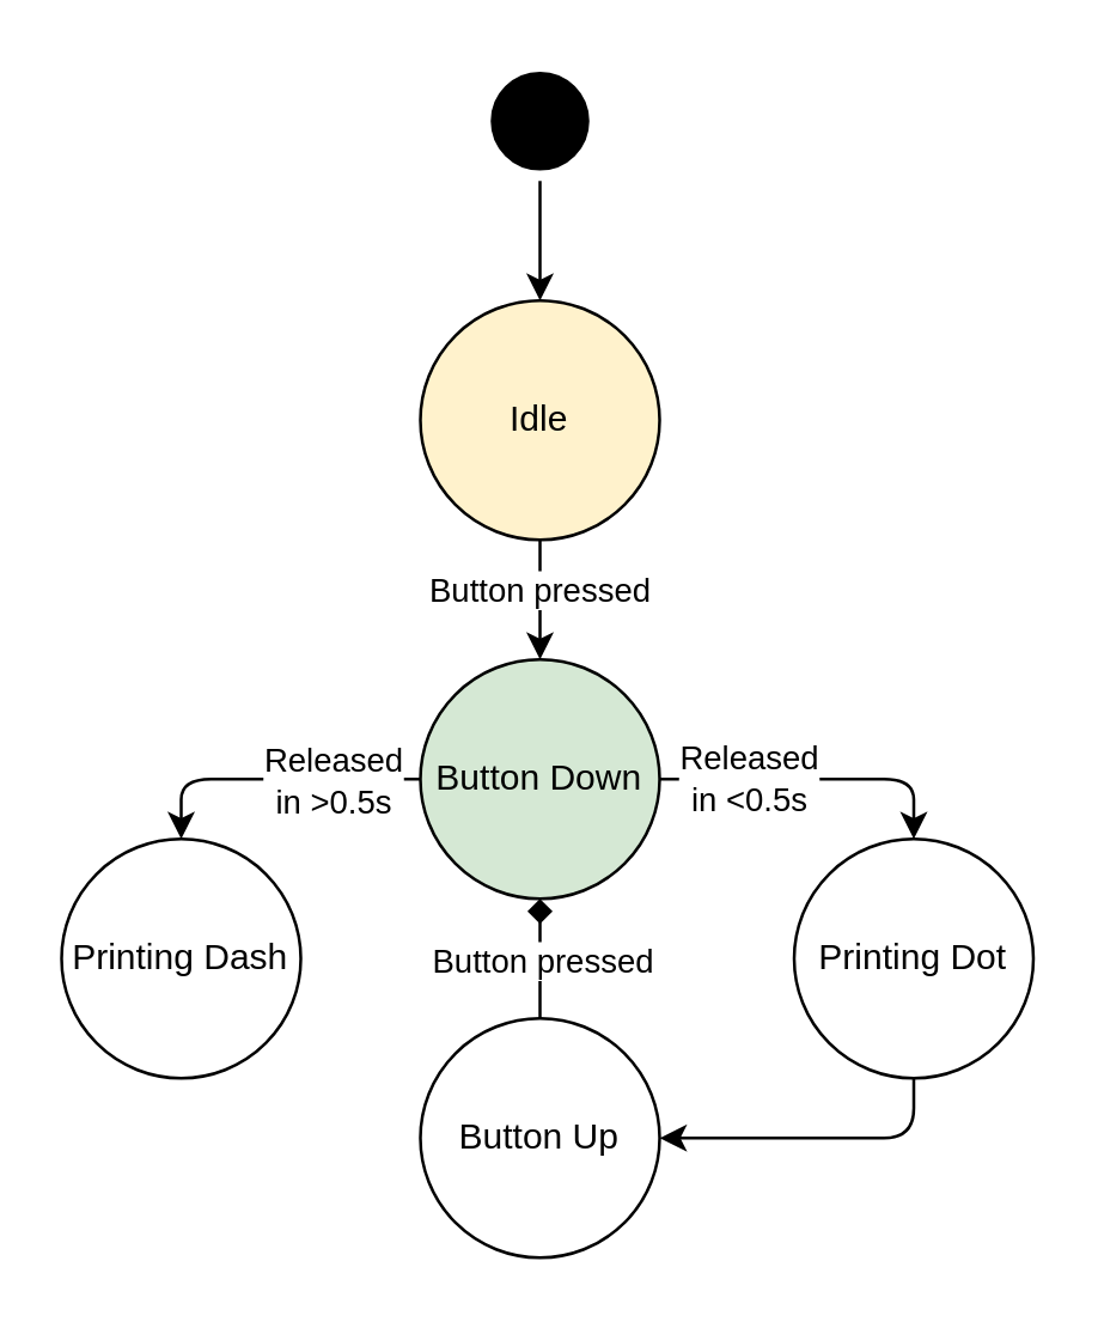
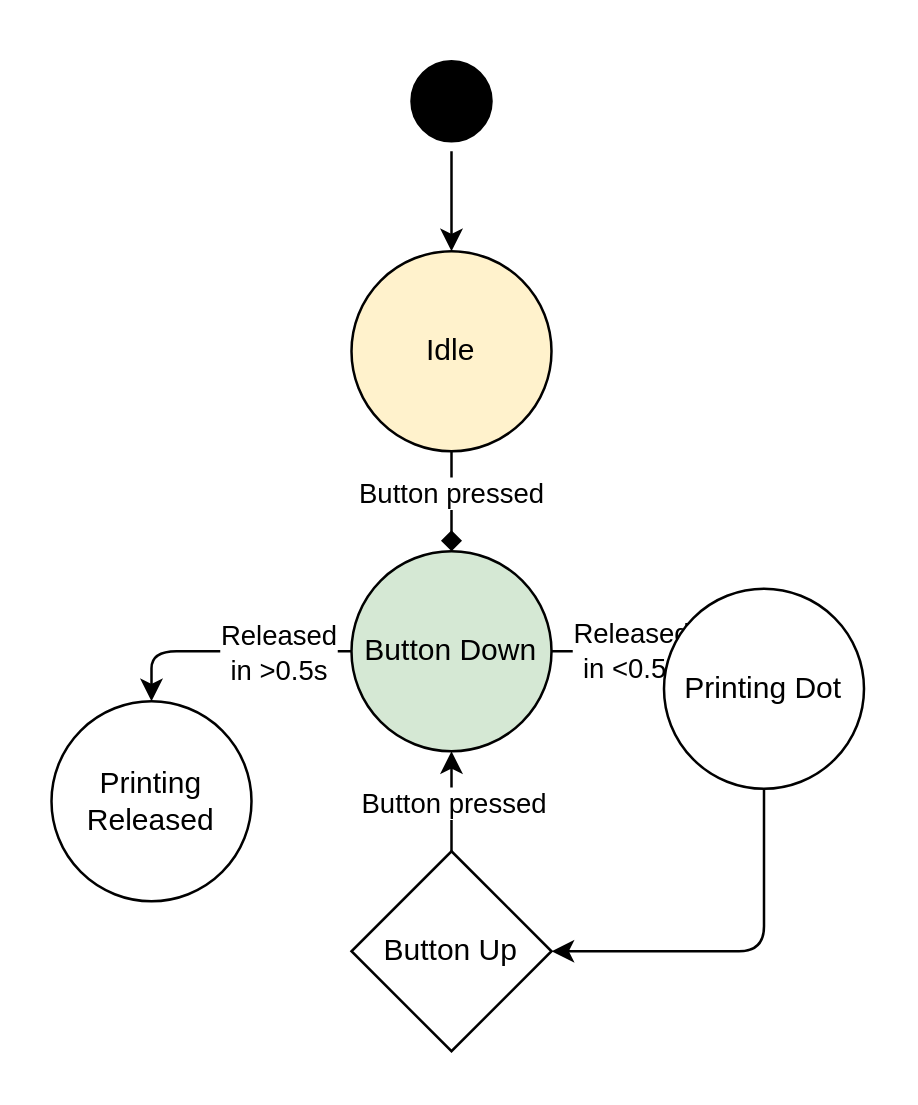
- <mxCell id="12" style="edgeStyle=none;html=1;exitX=0.5;exitY=1;exitDx=0;exitDy=0;entryX=0.5;entryY=0;entryDx=0;entryDy=0;" parent="1" source="14" target="11" edge="1"><mxGeometry relative="1" as="geometry" /></mxCell>
+ <mxCell id="12" style="edgeStyle=none;html=1;exitX=0.5;exitY=1;exitDx=0;exitDy=0;entryX=0.5;entryY=0;entryDx=0;entryDy=0;endArrow=diamond;" parent="1" source="14" target="11" edge="1"><mxGeometry relative="1" as="geometry" /></mxCell>
- <mxCell id="17" value="Printing Dash" style="ellipse;whiteSpace=wrap;html=1;" parent="1" vertex="1"><mxGeometry x="20" y="280" width="80" height="80" as="geometry" /></mxCell>
+ <mxCell id="17" value="Printing Released" style="ellipse;whiteSpace=wrap;html=1;" parent="1" vertex="1"><mxGeometry x="20" y="280" width="80" height="80" as="geometry" /></mxCell>
- <mxCell id="16" value="Printing Dot" style="ellipse;whiteSpace=wrap;html=1;" parent="1" vertex="1"><mxGeometry x="265" y="280" width="80" height="80" as="geometry" /></mxCell>
+ <mxCell id="16" value="Printing Dot" style="ellipse;whiteSpace=wrap;html=1;" parent="1" vertex="1"><mxGeometry x="265" y="235" width="80" height="80" as="geometry" /></mxCell>
- <mxCell id="4" style="edgeStyle=none;html=1;exitX=0.5;exitY=0;exitDx=0;exitDy=0;entryX=0.5;entryY=1;entryDx=0;entryDy=0;endArrow=diamond;" parent="1" source="6" target="11" edge="1"><mxGeometry relative="1" as="geometry" /></mxCell>
+ <mxCell id="4" style="edgeStyle=none;html=1;exitX=0.5;exitY=0;exitDx=0;exitDy=0;entryX=0.5;entryY=1;entryDx=0;entryDy=0;" parent="1" source="6" target="11" edge="1"><mxGeometry relative="1" as="geometry" /></mxCell>
- <mxCell id="6" value="Button Up" style="ellipse;whiteSpace=wrap;html=1;" parent="1" vertex="1"><mxGeometry x="140" y="340" width="80" height="80" as="geometry" /></mxCell>
+ <mxCell id="6" value="Button Up" style="rhombus;whiteSpace=wrap;html=1;" parent="1" vertex="1"><mxGeometry x="140" y="340" width="80" height="80" as="geometry" /></mxCell>
